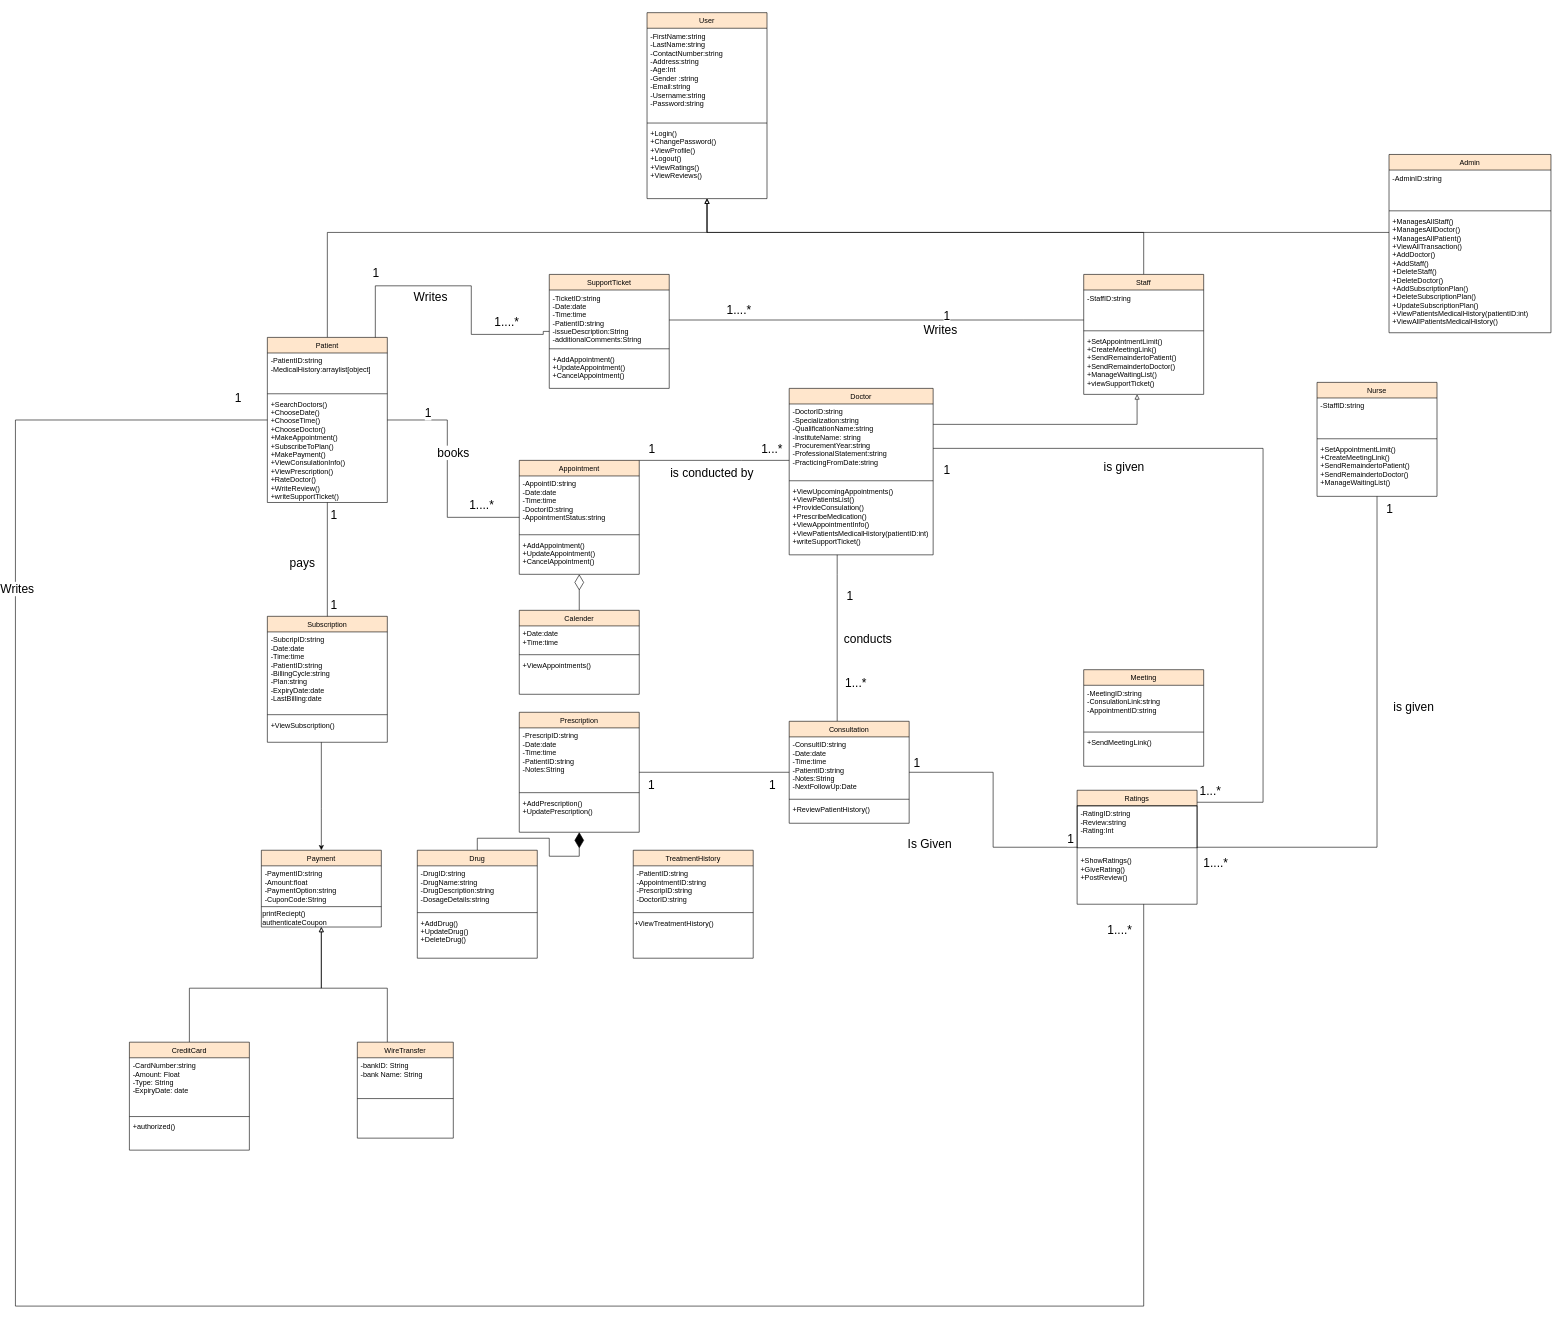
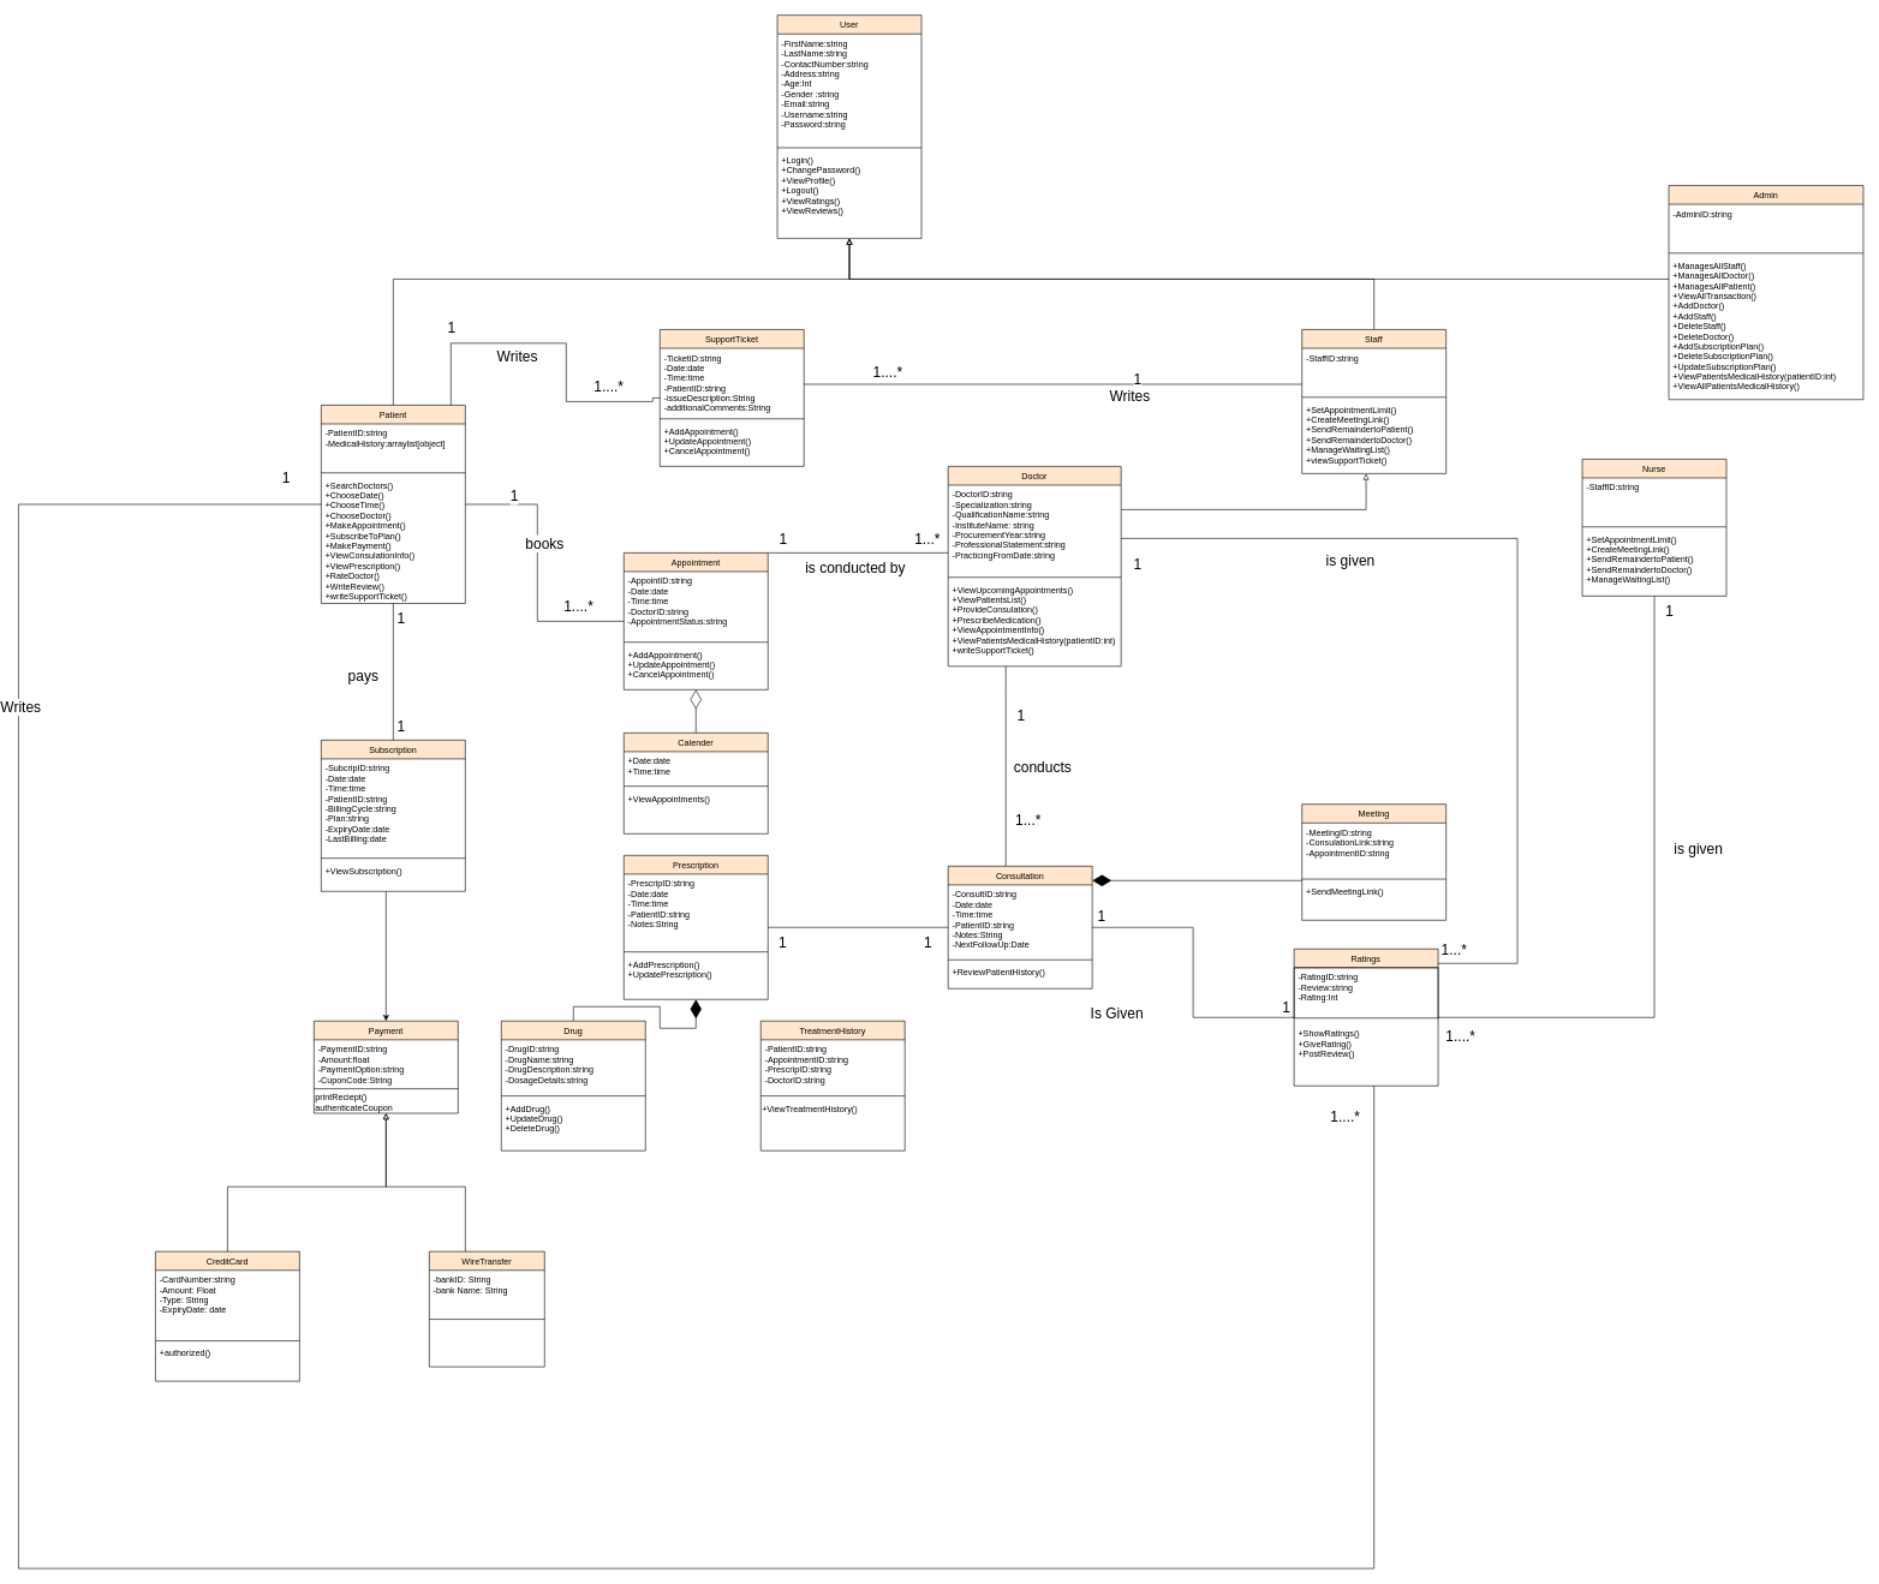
+ <mxCell id="81" style="edgeStyle=orthogonalEdgeStyle;rounded=0;orthogonalLoop=1;jettySize=auto;html=1;strokeColor=#000000;fontSize=16;endArrow=diamondThin;endFill=1;endSize=24;" parent="1" source="82" target="90" edge="1"><mxGeometry relative="1" as="geometry"><Array as="points"><mxPoint x="1750" y="1222" /><mxPoint x="1750" y="1222" /></Array></mxGeometry></mxCell>
